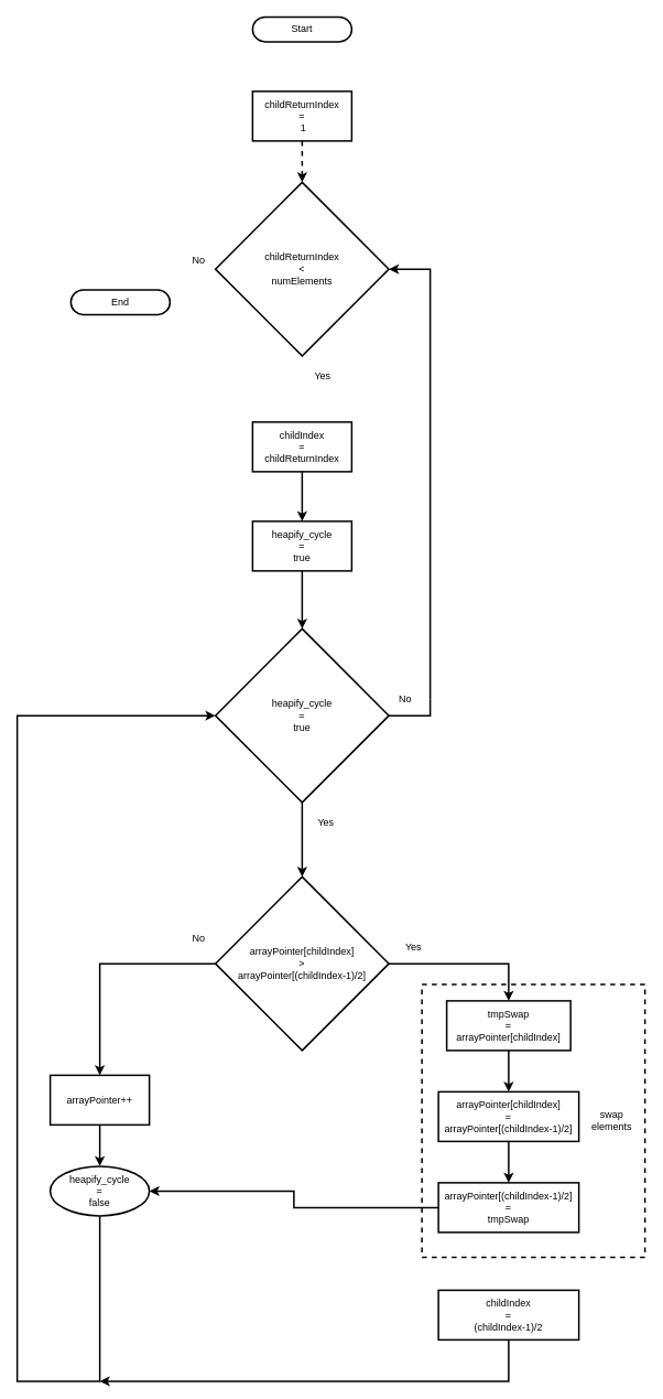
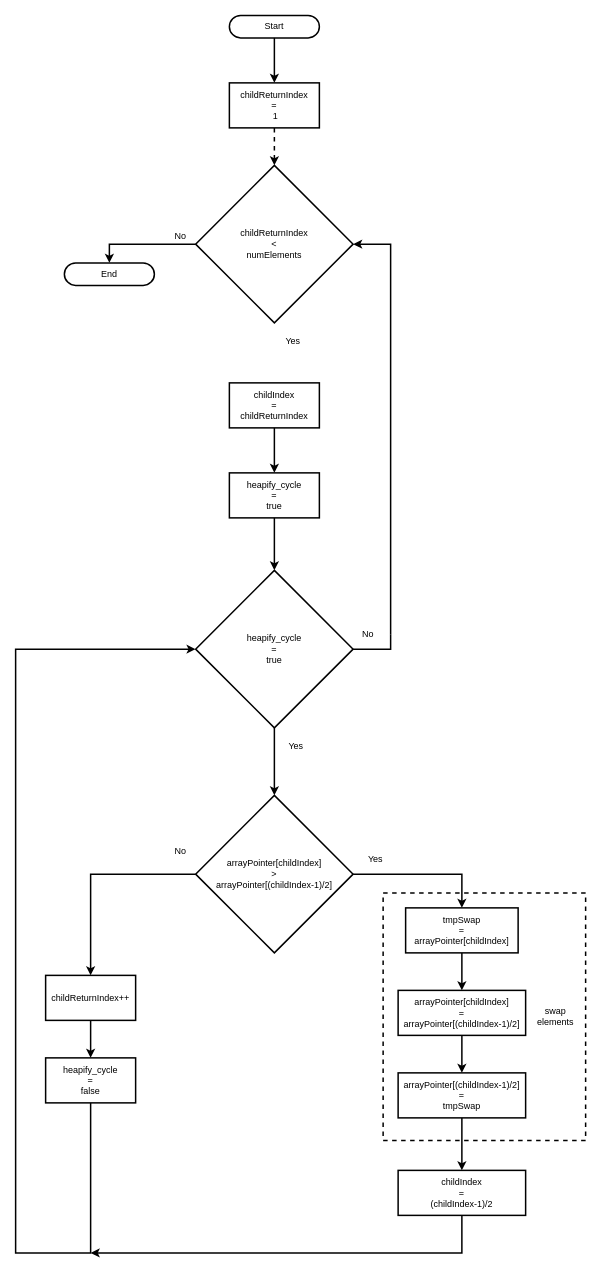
+ <mxCell id="26" style="edgeStyle=orthogonalEdgeStyle;rounded=0;orthogonalLoop=1;jettySize=auto;html=1;entryX=0.5;entryY=0;entryDx=0;entryDy=0;strokeWidth=2;" edge="1" parent="1" source="27" target="39"><mxGeometry relative="1" as="geometry" /></mxCell>
+ <mxCell id="2" style="edgeStyle=orthogonalEdgeStyle;rounded=0;orthogonalLoop=1;jettySize=auto;html=1;entryX=0.5;entryY=0;entryDx=0;entryDy=0;strokeWidth=2;" edge="1" parent="1" source="3" target="28"><mxGeometry relative="1" as="geometry" /></mxCell>
- <mxCell id="15" value="arrayPointer++" style="rounded=0;whiteSpace=wrap;html=1;fillColor=none;strokeWidth=2;" vertex="1" parent="1"><mxGeometry x="60" y="1300" width="120" height="60" as="geometry" /></mxCell>
+ <mxCell id="15" value="childReturnIndex++" style="rounded=0;whiteSpace=wrap;html=1;fillColor=none;strokeWidth=2;" vertex="1" parent="1"><mxGeometry x="60" y="1300" width="120" height="60" as="geometry" /></mxCell>
- <mxCell id="17" value="heapify_cycle&lt;br&gt;=&lt;br&gt;false" style="ellipse;whiteSpace=wrap;html=1;fillColor=none;strokeWidth=2;" vertex="1" parent="1"><mxGeometry x="60" y="1410" width="120" height="60" as="geometry" /></mxCell>
+ <mxCell id="17" value="heapify_cycle&lt;br&gt;=&lt;br&gt;false" style="rounded=0;whiteSpace=wrap;html=1;fillColor=none;strokeWidth=2;" vertex="1" parent="1"><mxGeometry x="60" y="1410" width="120" height="60" as="geometry" /></mxCell>
- <mxCell id="22" style="edgeStyle=orthogonalEdgeStyle;rounded=0;orthogonalLoop=1;jettySize=auto;html=1;strokeWidth=2;" edge="1" parent="1" source="23" target="17"><mxGeometry relative="1" as="geometry" /></mxCell>
+ <mxCell id="22" style="edgeStyle=orthogonalEdgeStyle;rounded=0;orthogonalLoop=1;jettySize=auto;html=1;entryX=0.5;entryY=0;entryDx=0;entryDy=0;strokeWidth=2;" edge="1" parent="1" source="23" target="25"><mxGeometry relative="1" as="geometry" /></mxCell>
